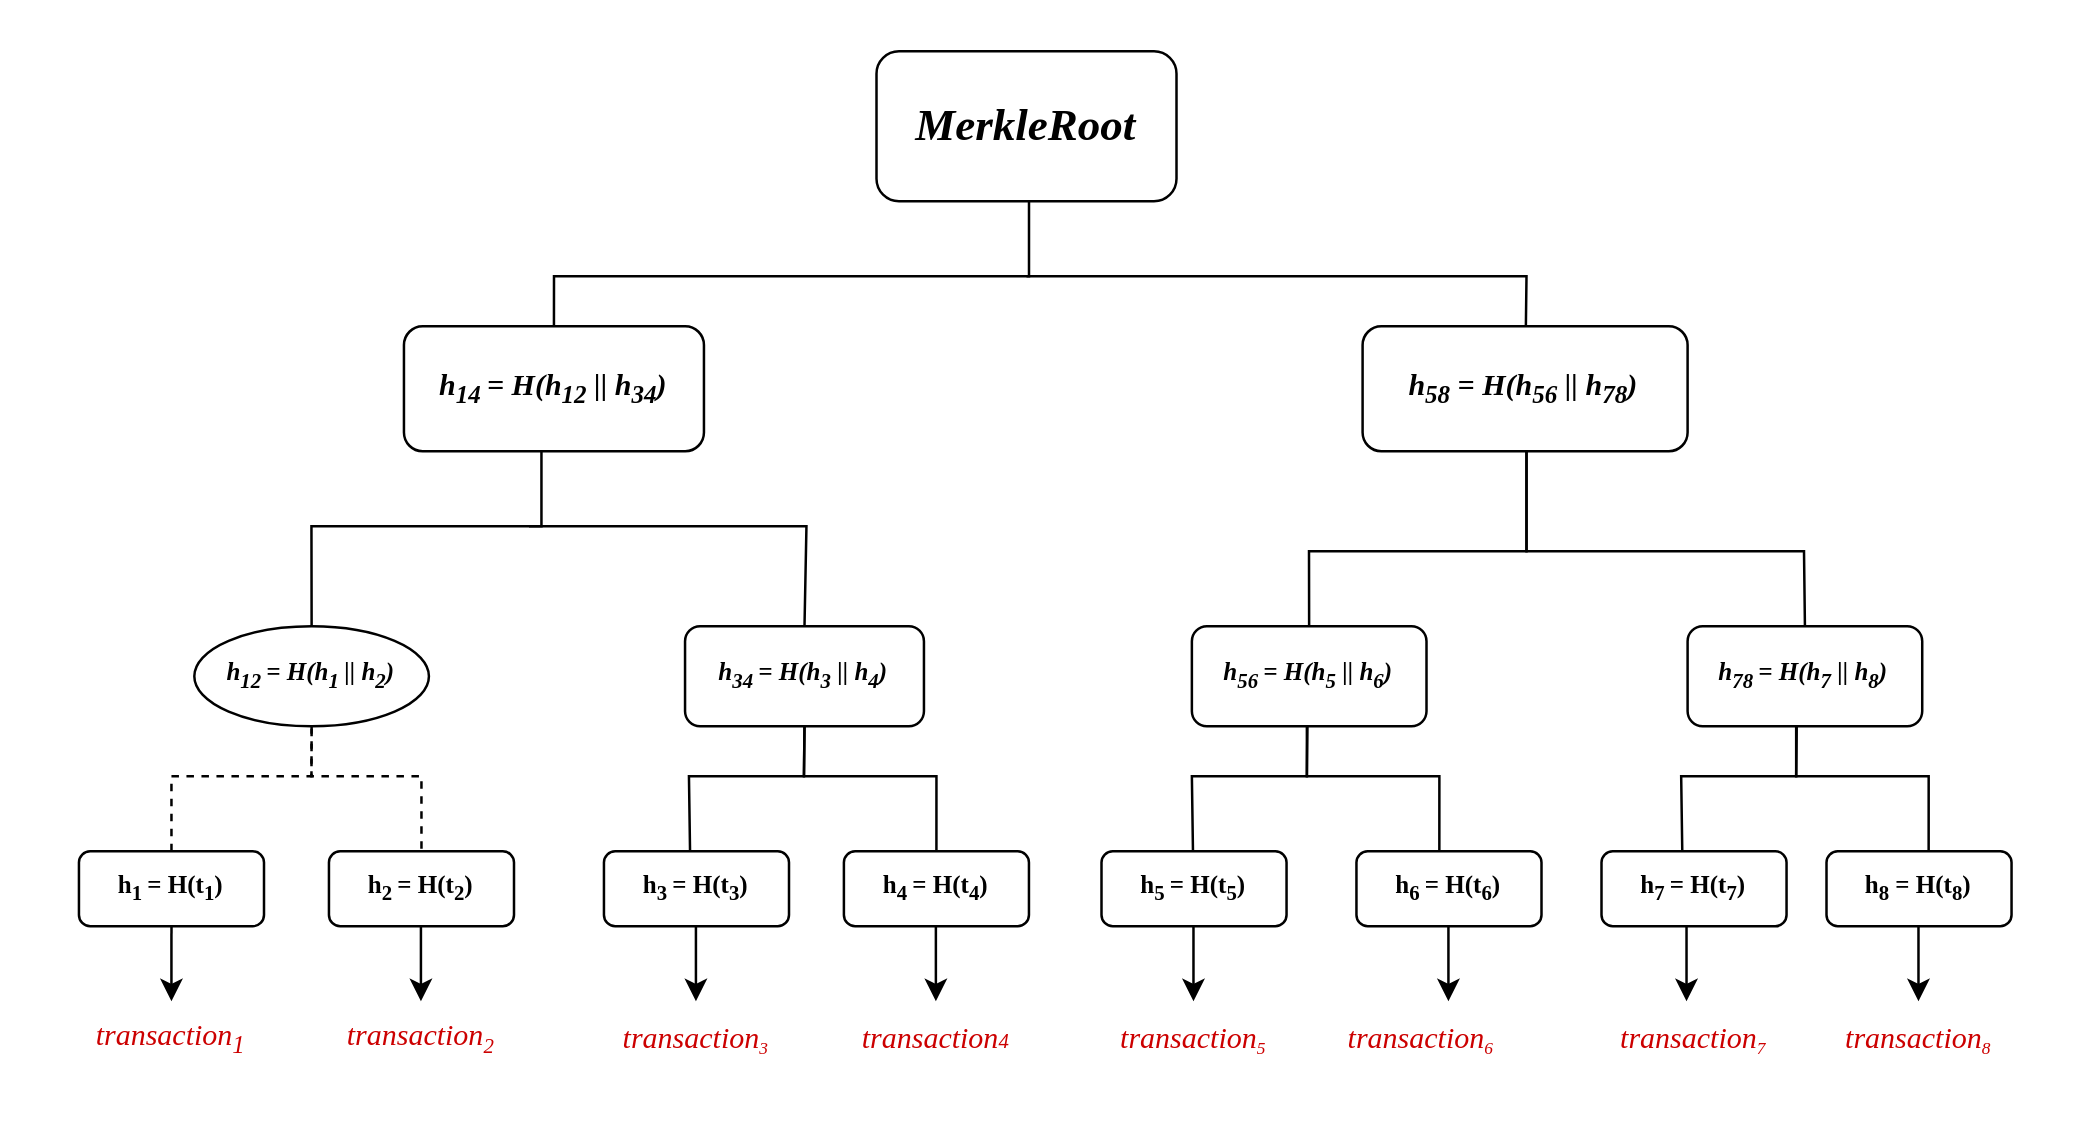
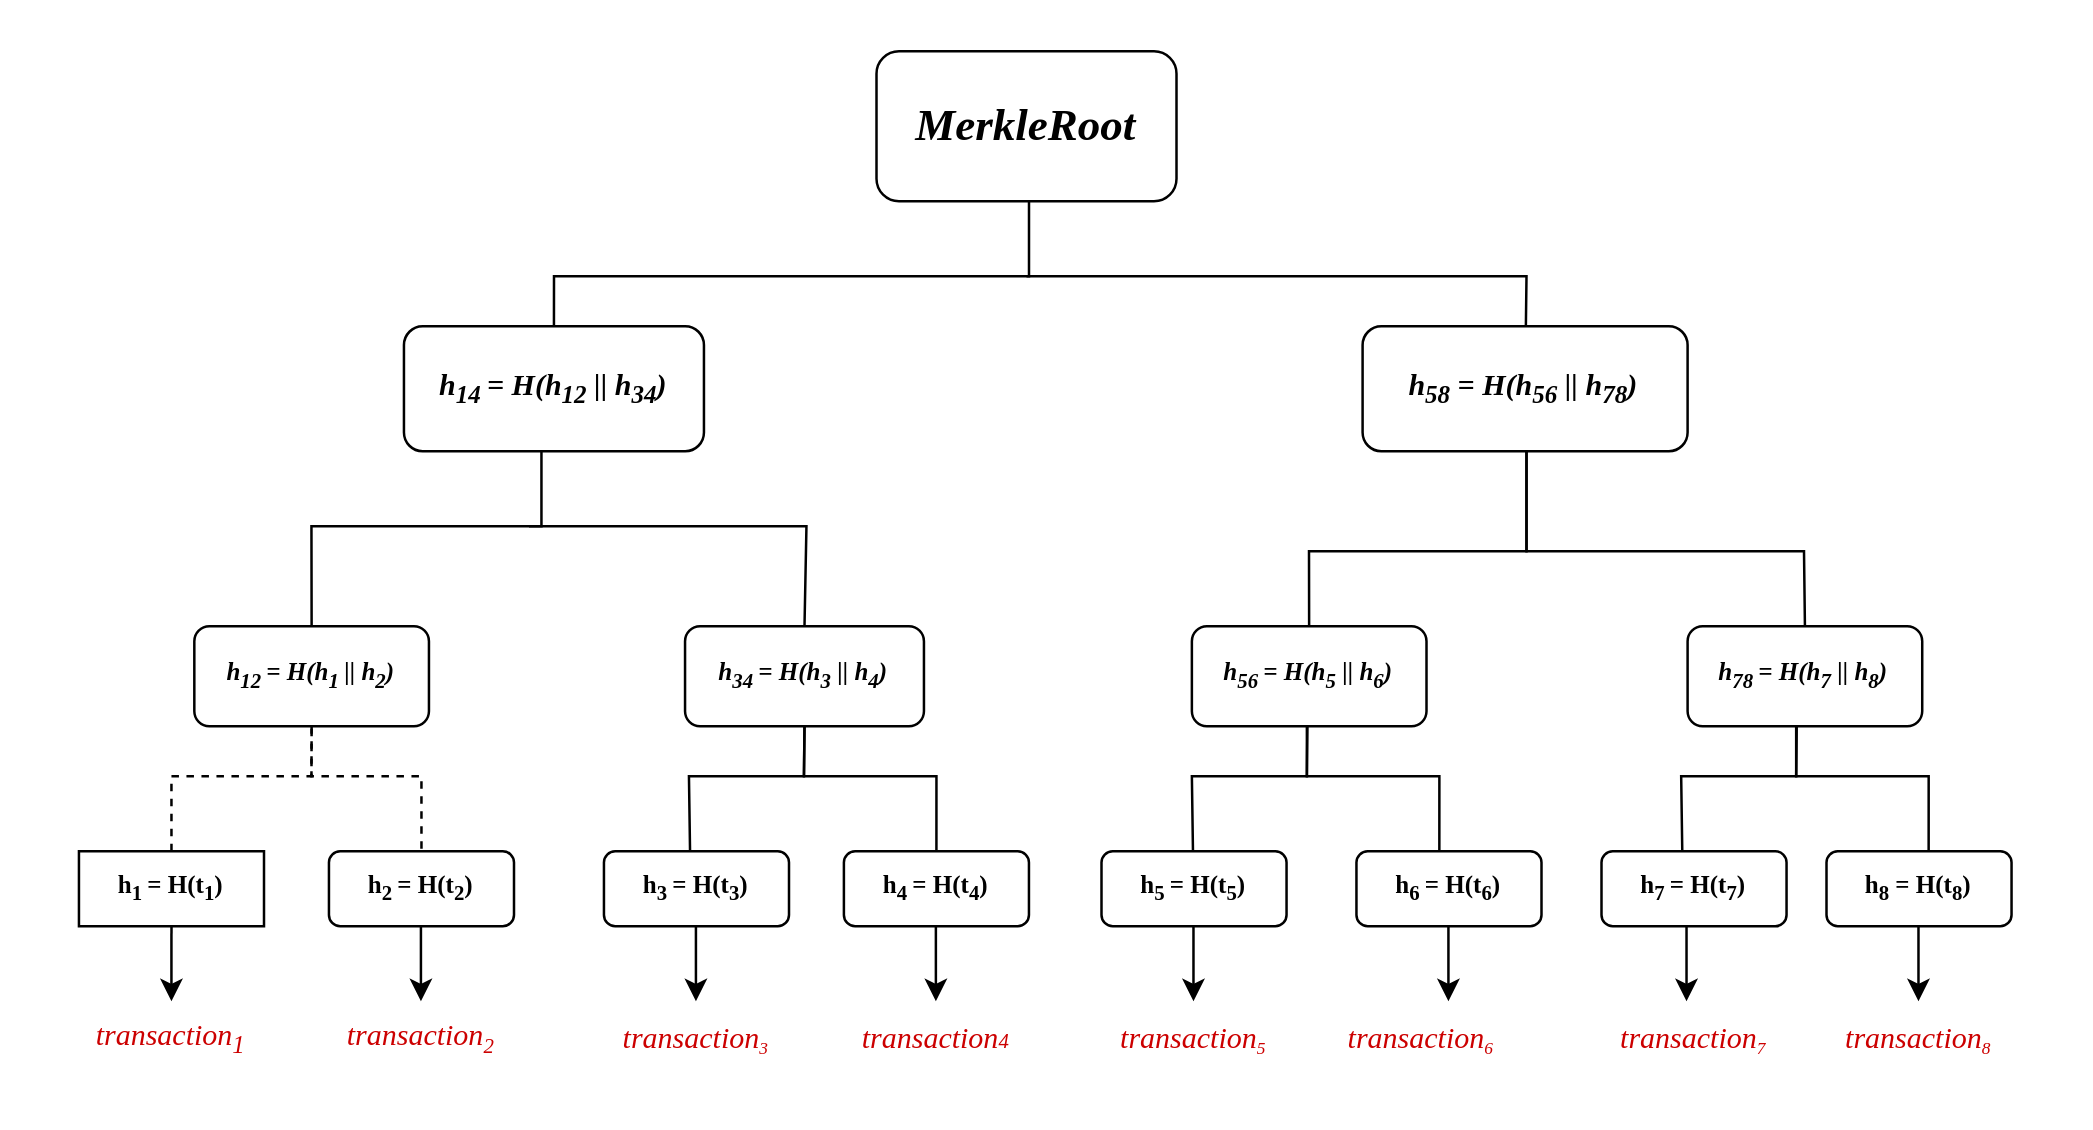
- <mxCell id="8" value="h&lt;span&gt;&lt;sub&gt;12&amp;nbsp;&lt;/sub&gt;= H(h&lt;sub&gt;1&amp;nbsp;&lt;/sub&gt;|| h&lt;sub&gt;2&lt;/sub&gt;)&lt;/span&gt;" style="ellipse;whiteSpace=wrap;html=1;fontFamily=Comic Sans MS;fontSize=10;fontStyle=3;" vertex="1" parent="1"><mxGeometry x="77.13" y="250" width="93.846" height="40" as="geometry" /></mxCell>
+ <mxCell id="8" value="h&lt;span&gt;&lt;sub&gt;12&amp;nbsp;&lt;/sub&gt;= H(h&lt;sub&gt;1&amp;nbsp;&lt;/sub&gt;|| h&lt;sub&gt;2&lt;/sub&gt;)&lt;/span&gt;" style="rounded=1;whiteSpace=wrap;html=1;fontFamily=Comic Sans MS;fontSize=10;fontStyle=3" vertex="1" parent="1"><mxGeometry x="77.13" y="250" width="93.846" height="40" as="geometry" /></mxCell>
- <mxCell id="11" value="h&lt;sub&gt;1 &lt;/sub&gt;= H(t&lt;sub&gt;1&lt;/sub&gt;)" style="rounded=1;whiteSpace=wrap;html=1;fontFamily=Comic Sans MS;fontSize=10;fontStyle=1" vertex="1" parent="1"><mxGeometry x="30.98" y="340" width="74.019" height="30" as="geometry" /></mxCell>
+ <mxCell id="11" value="h&lt;sub&gt;1 &lt;/sub&gt;= H(t&lt;sub&gt;1&lt;/sub&gt;)" style="whiteSpace=wrap;html=1;fontFamily=Comic Sans MS;fontSize=10;fontStyle=1;rounded=0;" vertex="1" parent="1"><mxGeometry x="30.98" y="340" width="74.019" height="30" as="geometry" /></mxCell>
